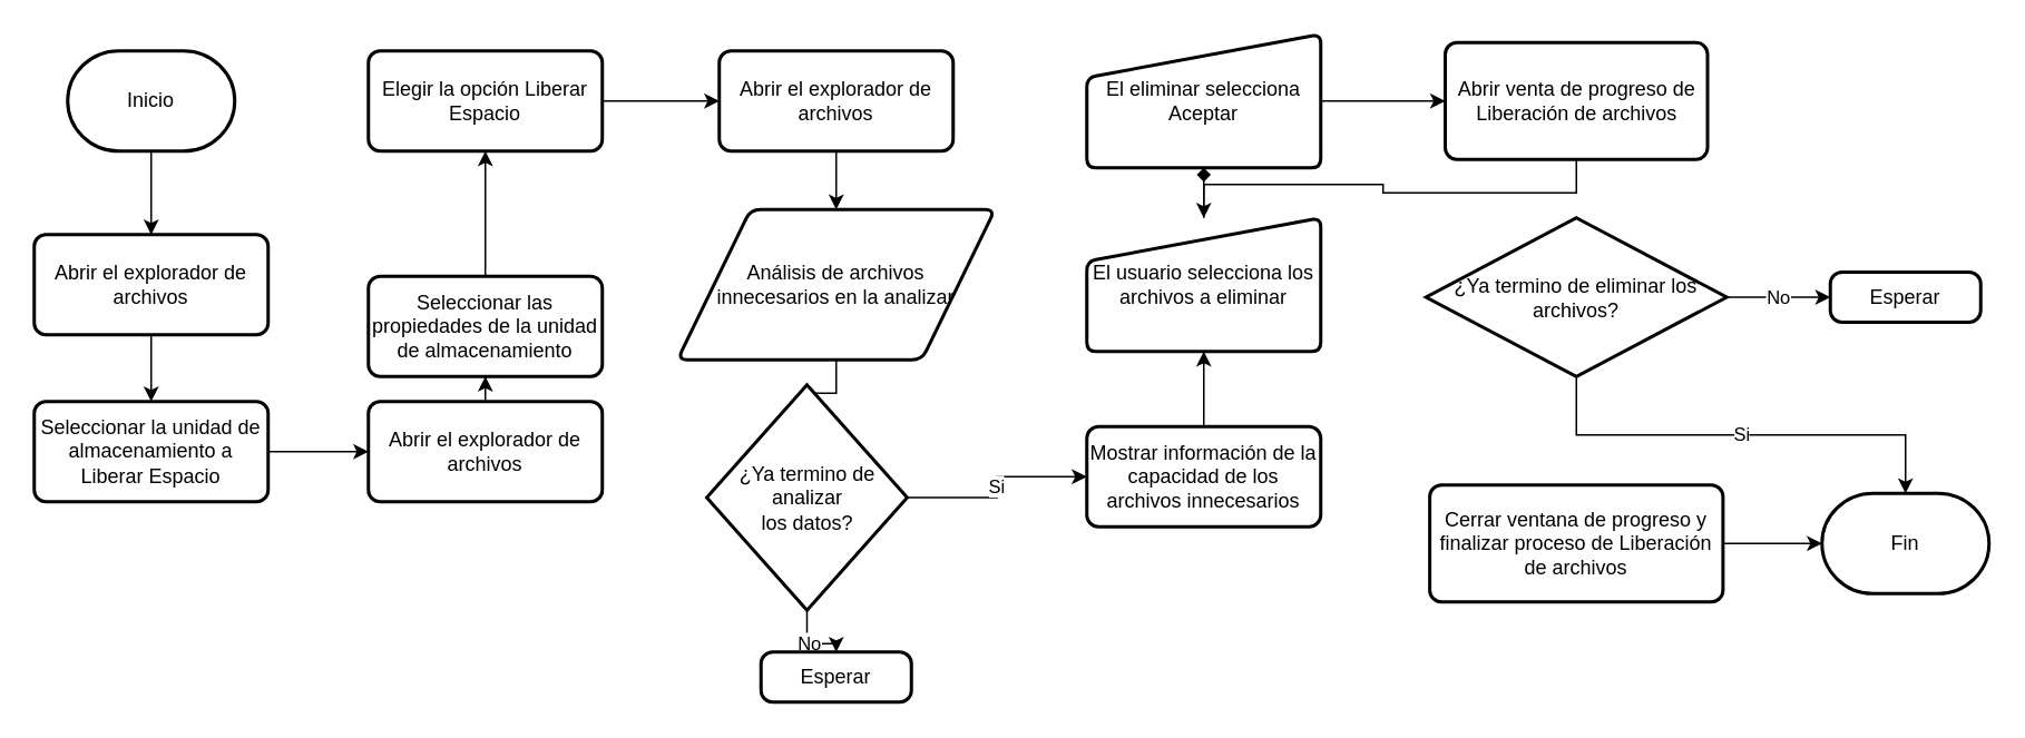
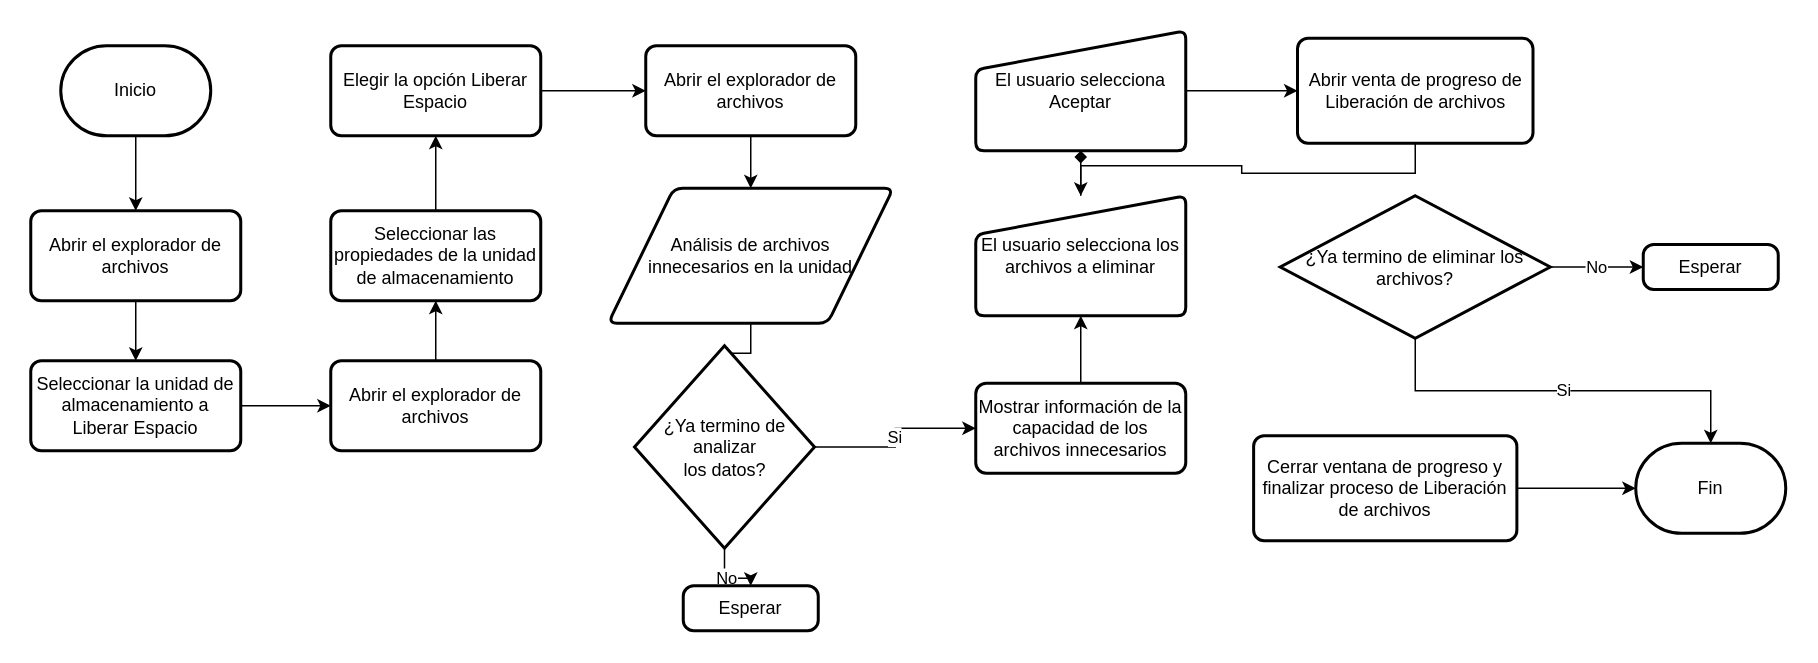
- <mxCell id="28" value="El eliminar selecciona Aceptar " style="html=1;strokeWidth=2;shape=manualInput;whiteSpace=wrap;rounded=1;size=26;arcSize=11;" vertex="1" parent="1"><mxGeometry x="650" y="20" width="140" height="80" as="geometry" /></mxCell>
+ <mxCell id="28" value="El usuario selecciona Aceptar " style="html=1;strokeWidth=2;shape=manualInput;whiteSpace=wrap;rounded=1;size=26;arcSize=11;" vertex="1" parent="1"><mxGeometry x="650" y="20" width="140" height="80" as="geometry" /></mxCell>
- <mxCell id="18" value="&lt;div align=&quot;center&quot;&gt;Análisis de archivos&lt;/div&gt;&lt;div align=&quot;center&quot;&gt;innecesarios en la analizar&lt;br&gt;&lt;/div&gt;" style="shape=parallelogram;html=1;strokeWidth=2;perimeter=parallelogramPerimeter;whiteSpace=wrap;rounded=1;arcSize=12;size=0.23;align=center;" vertex="1" parent="1"><mxGeometry x="405" y="125" width="190" height="90" as="geometry" /></mxCell>
+ <mxCell id="18" value="&lt;div align=&quot;center&quot;&gt;Análisis de archivos&lt;/div&gt;&lt;div align=&quot;center&quot;&gt;innecesarios en la unidad&lt;br&gt;&lt;/div&gt;" style="shape=parallelogram;html=1;strokeWidth=2;perimeter=parallelogramPerimeter;whiteSpace=wrap;rounded=1;arcSize=12;size=0.23;align=center;" vertex="1" parent="1"><mxGeometry x="405" y="125" width="190" height="90" as="geometry" /></mxCell>
- <mxCell id="12" value="Seleccionar las propiedades de la unidad de almacenamiento" style="rounded=1;whiteSpace=wrap;html=1;absoluteArcSize=1;arcSize=14;strokeWidth=2;" vertex="1" parent="1"><mxGeometry x="220" y="165" width="140" height="60" as="geometry" /></mxCell>
+ <mxCell id="12" value="Seleccionar las propiedades de la unidad de almacenamiento" style="rounded=1;whiteSpace=wrap;html=1;absoluteArcSize=1;arcSize=14;strokeWidth=2;" vertex="1" parent="1"><mxGeometry x="220" y="140" width="140" height="60" as="geometry" /></mxCell>
- <mxCell id="36" value="Cerrar ventana de progreso y finalizar proceso de Liberación de archivos" style="rounded=1;whiteSpace=wrap;html=1;absoluteArcSize=1;arcSize=14;strokeWidth=2;" vertex="1" parent="1"><mxGeometry x="855.25" y="290" width="175.5" height="70" as="geometry" /></mxCell>
+ <mxCell id="36" value="Cerrar ventana de progreso y finalizar proceso de Liberación de archivos" style="rounded=1;whiteSpace=wrap;html=1;absoluteArcSize=1;arcSize=14;strokeWidth=2;" vertex="1" parent="1"><mxGeometry x="835.25" y="290" width="175.5" height="70" as="geometry" /></mxCell>
